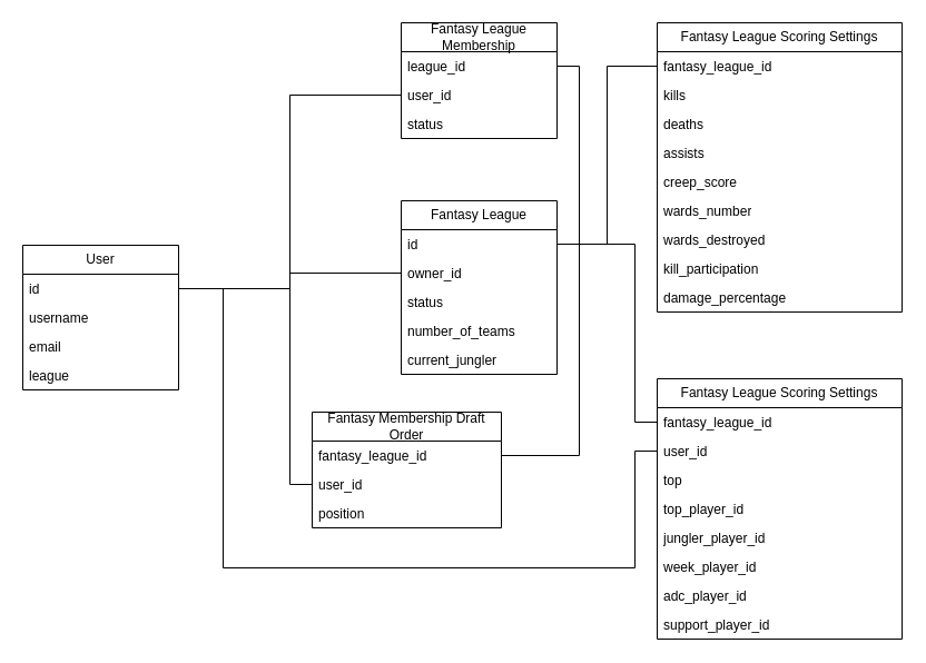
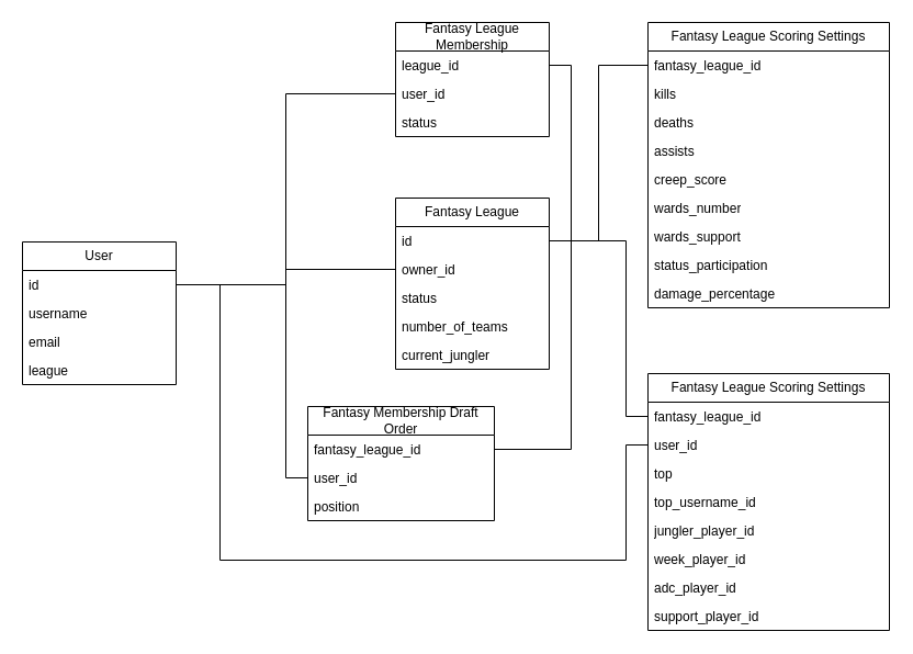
- <mxCell id="27" value="wards_destroyed" style="text;strokeColor=none;fillColor=none;align=left;verticalAlign=top;spacingLeft=4;spacingRight=4;overflow=hidden;rotatable=0;points=[[0,0.5],[1,0.5]];portConstraint=eastwest;whiteSpace=wrap;html=1;" vertex="1" parent="20"><mxGeometry y="182" width="220" height="26" as="geometry" /></mxCell>
+ <mxCell id="27" value="wards_support" style="text;strokeColor=none;fillColor=none;align=left;verticalAlign=top;spacingLeft=4;spacingRight=4;overflow=hidden;rotatable=0;points=[[0,0.5],[1,0.5]];portConstraint=eastwest;whiteSpace=wrap;html=1;" vertex="1" parent="20"><mxGeometry y="182" width="220" height="26" as="geometry" /></mxCell>
- <mxCell id="28" value="kill_participation" style="text;strokeColor=none;fillColor=none;align=left;verticalAlign=top;spacingLeft=4;spacingRight=4;overflow=hidden;rotatable=0;points=[[0,0.5],[1,0.5]];portConstraint=eastwest;whiteSpace=wrap;html=1;" vertex="1" parent="20"><mxGeometry y="208" width="220" height="26" as="geometry" /></mxCell>
+ <mxCell id="28" value="status_participation" style="text;strokeColor=none;fillColor=none;align=left;verticalAlign=top;spacingLeft=4;spacingRight=4;overflow=hidden;rotatable=0;points=[[0,0.5],[1,0.5]];portConstraint=eastwest;whiteSpace=wrap;html=1;" vertex="1" parent="20"><mxGeometry y="208" width="220" height="26" as="geometry" /></mxCell>
- <mxCell id="41" value="top_player_id" style="text;strokeColor=none;fillColor=none;align=left;verticalAlign=top;spacingLeft=4;spacingRight=4;overflow=hidden;rotatable=0;points=[[0,0.5],[1,0.5]];portConstraint=eastwest;whiteSpace=wrap;html=1;" vertex="1" parent="37"><mxGeometry y="104" width="220" height="26" as="geometry" /></mxCell>
+ <mxCell id="41" value="top_username_id" style="text;strokeColor=none;fillColor=none;align=left;verticalAlign=top;spacingLeft=4;spacingRight=4;overflow=hidden;rotatable=0;points=[[0,0.5],[1,0.5]];portConstraint=eastwest;whiteSpace=wrap;html=1;" vertex="1" parent="37"><mxGeometry y="104" width="220" height="26" as="geometry" /></mxCell>
